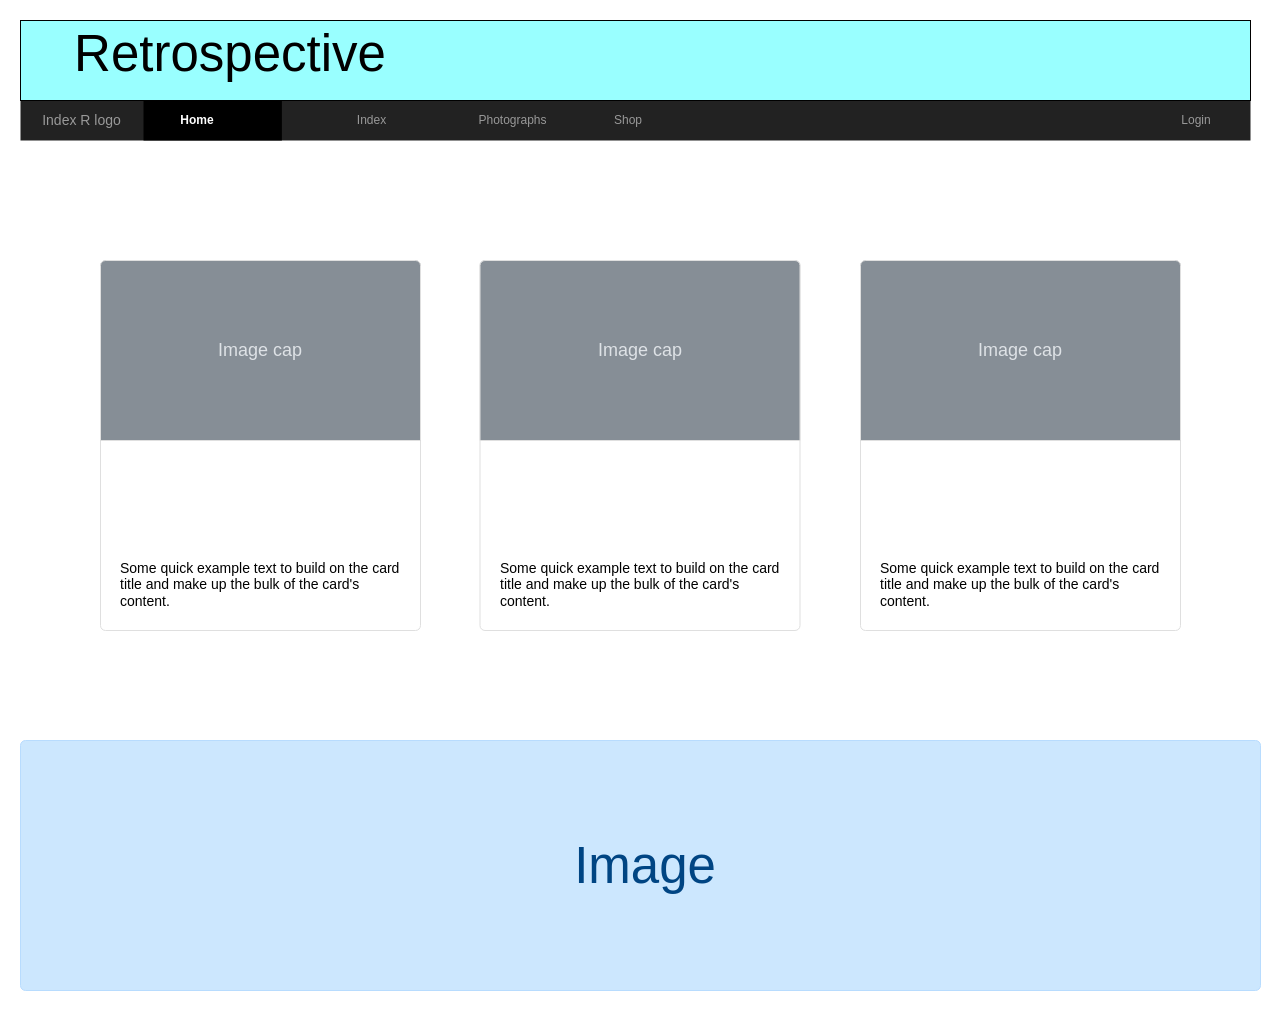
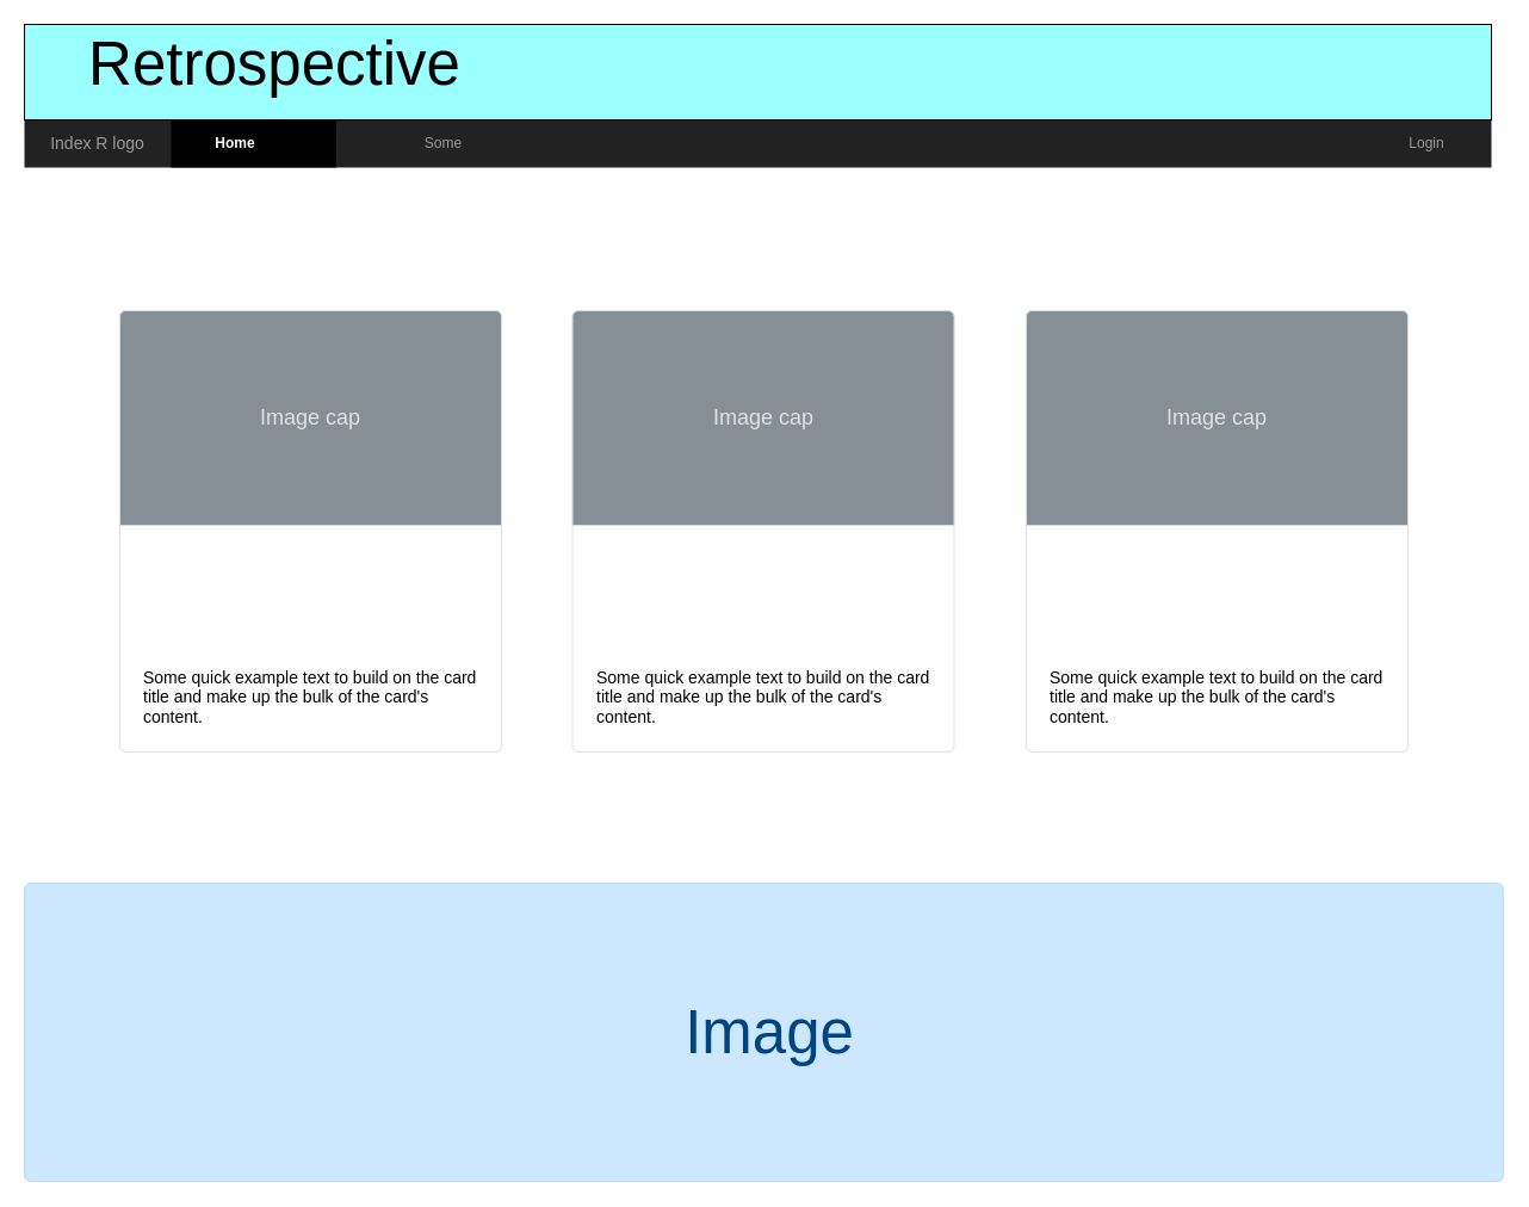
- <mxCell id="8" value="Index" style="html=1;shadow=0;dashed=0;fillColor=none;strokeColor=none;shape=mxgraph.bootstrap.rect;fontColor=#999999;whiteSpace=wrap;" vertex="1" parent="2"><mxGeometry x="290" width="123" height="40" as="geometry" /></mxCell>
+ <mxCell id="8" value="Some" style="html=1;shadow=0;dashed=0;fillColor=none;strokeColor=none;shape=mxgraph.bootstrap.rect;fontColor=#999999;whiteSpace=wrap;" vertex="1" parent="2"><mxGeometry x="290" width="123" height="40" as="geometry" /></mxCell>
- <mxCell id="5" value="Photographs" style="html=1;shadow=0;dashed=0;fillColor=none;strokeColor=none;shape=mxgraph.bootstrap.rect;fontColor=#999999;whiteSpace=wrap;" parent="2" vertex="1"><mxGeometry x="430.5" width="123" height="40" as="geometry" /></mxCell>
- <mxCell id="6" value="Shop" style="html=1;shadow=0;dashed=0;fillColor=none;strokeColor=none;shape=mxgraph.bootstrap.rect;fontColor=#999999;whiteSpace=wrap;" parent="2" vertex="1"><mxGeometry x="553.5" width="107.625" height="40" as="geometry" /></mxCell>
